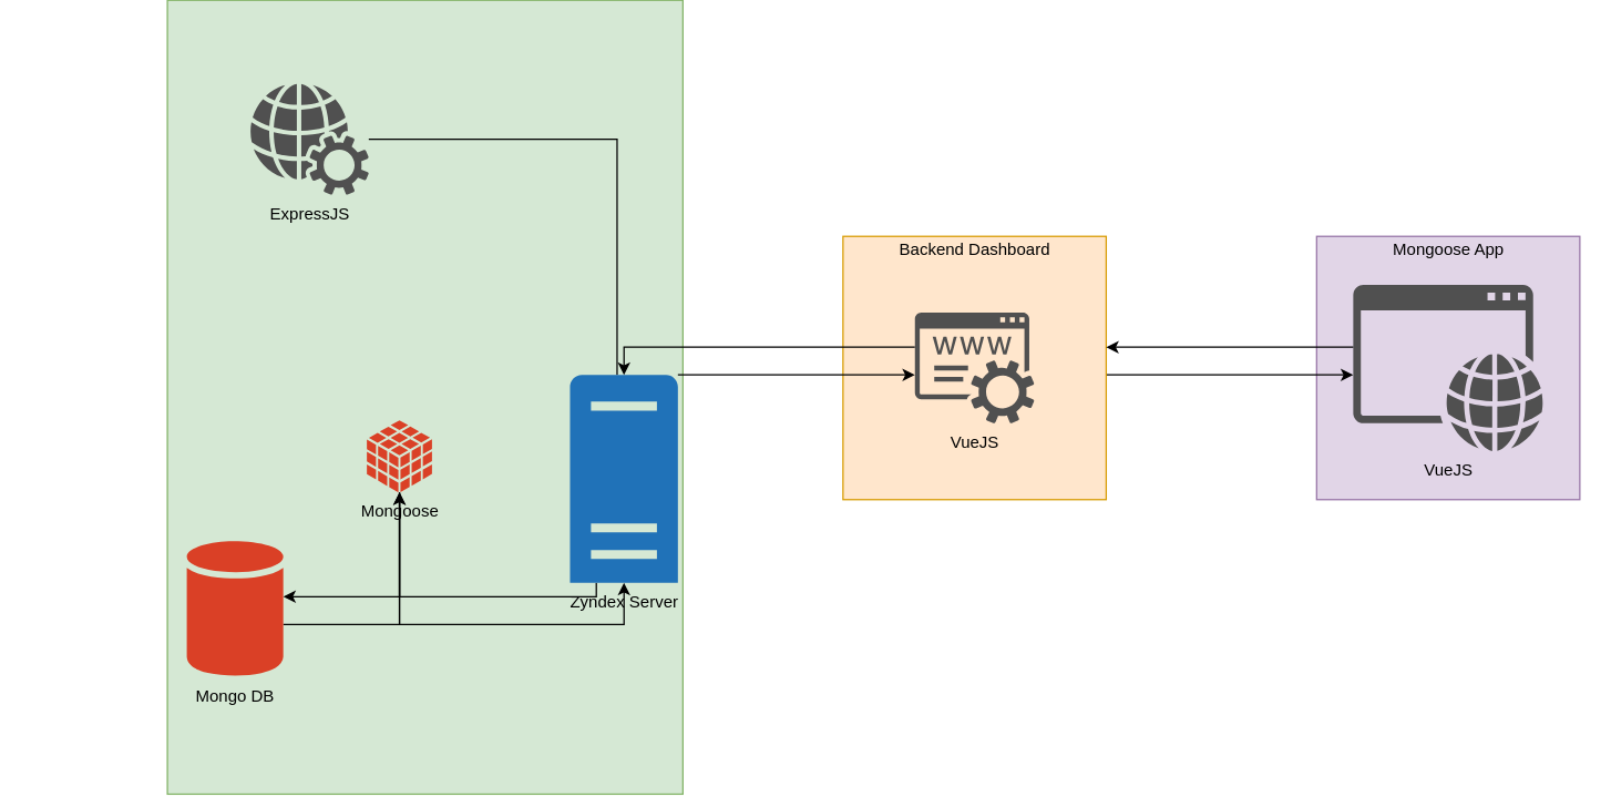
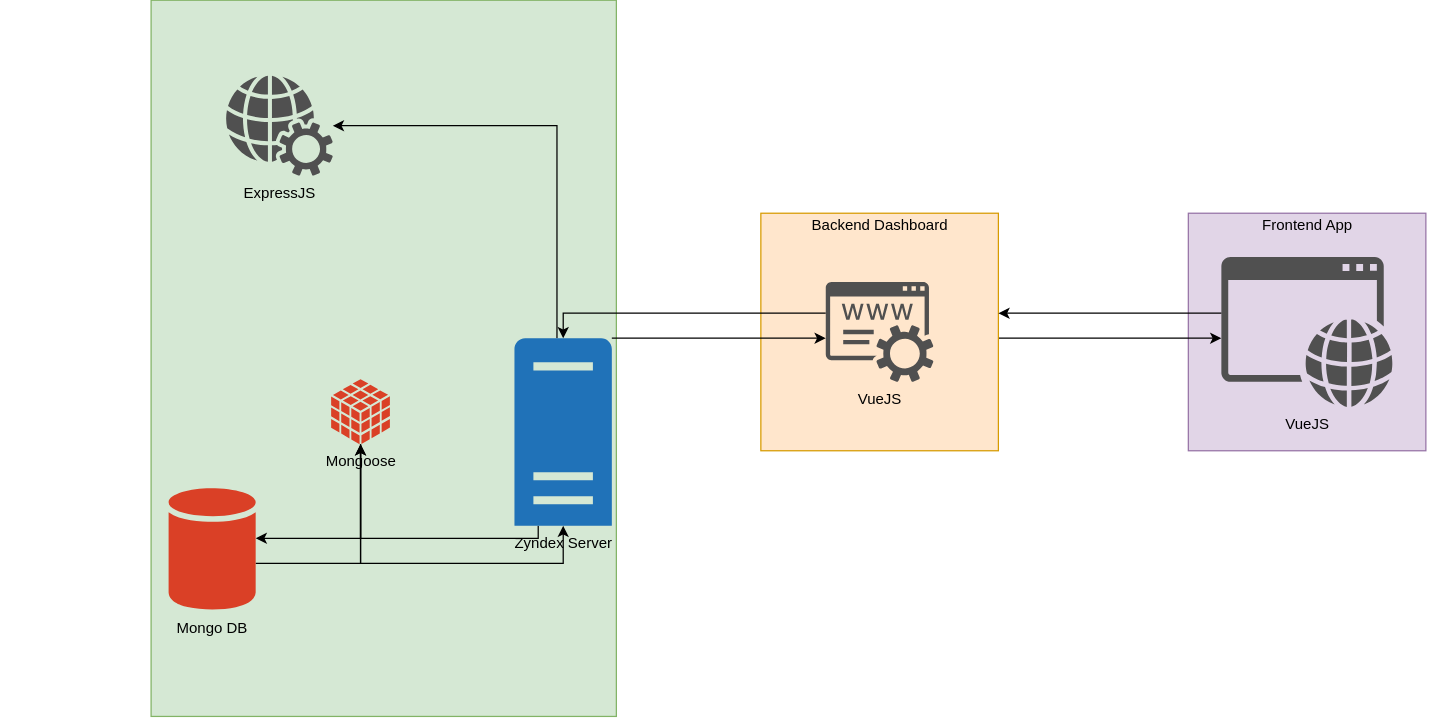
- <mxCell id="11" style="edgeStyle=orthogonalEdgeStyle;rounded=0;orthogonalLoop=1;jettySize=auto;html=1;endArrow=none;" edge="1" parent="1" source="12" target="20"><mxGeometry relative="1" as="geometry"><Array as="points"><mxPoint x="445" y="60" /></Array></mxGeometry></mxCell>
+ <mxCell id="11" style="edgeStyle=orthogonalEdgeStyle;rounded=0;orthogonalLoop=1;jettySize=auto;html=1;" edge="1" parent="1" source="12" target="20"><mxGeometry relative="1" as="geometry"><Array as="points"><mxPoint x="445" y="60" /></Array></mxGeometry></mxCell>
- <mxCell id="5" value="Mongoose App" style="text;html=1;align=center;verticalAlign=middle;resizable=0;points=[];autosize=1;strokeColor=none;fillColor=none;" vertex="1" parent="2"><mxGeometry x="50" width="90" height="20" as="geometry" /></mxCell>
+ <mxCell id="5" value="Frontend App" style="text;html=1;align=center;verticalAlign=middle;resizable=0;points=[];autosize=1;strokeColor=none;fillColor=none;" vertex="1" parent="2"><mxGeometry x="50" width="90" height="20" as="geometry" /></mxCell>
